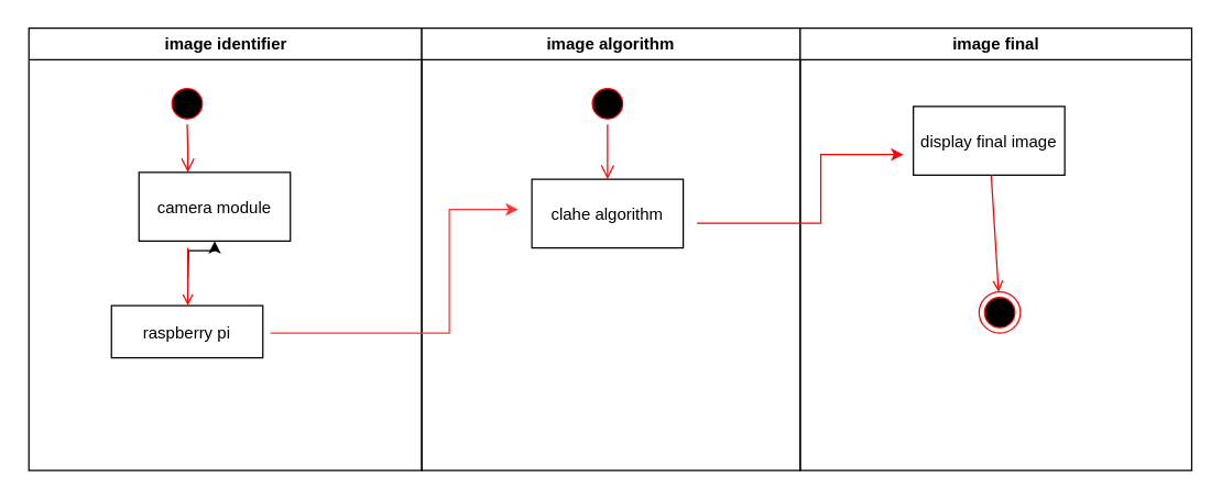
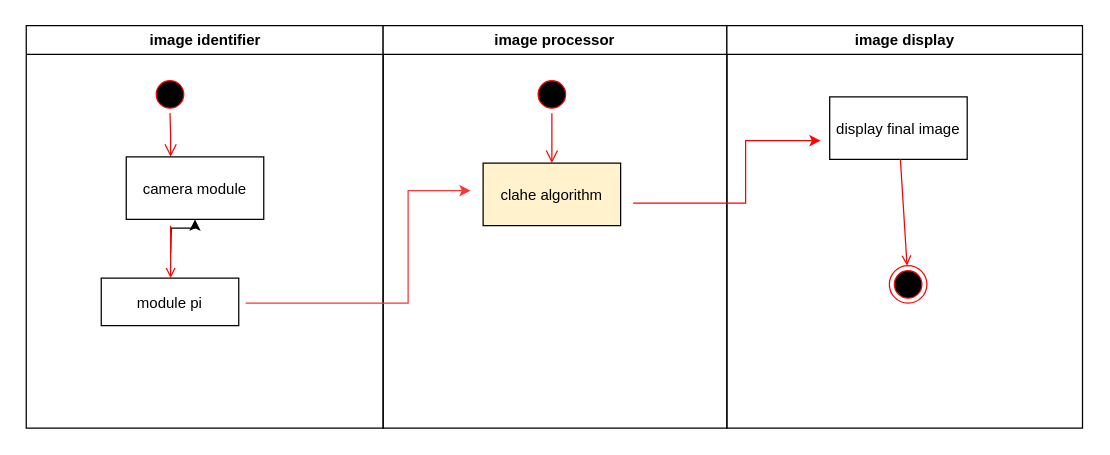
- <mxCell id="9" value="image algorithm" style="swimlane;whiteSpace=wrap" parent="1" vertex="1"><mxGeometry x="306" y="20" width="275" height="322" as="geometry" /></mxCell>
+ <mxCell id="9" value="image processor" style="swimlane;whiteSpace=wrap" parent="1" vertex="1"><mxGeometry x="306" y="20" width="275" height="322" as="geometry" /></mxCell>
- <mxCell id="13" value="image final" style="swimlane;whiteSpace=wrap" parent="1" vertex="1"><mxGeometry x="581" y="20" width="284.5" height="322" as="geometry" /></mxCell>
+ <mxCell id="13" value="image display" style="swimlane;whiteSpace=wrap" parent="1" vertex="1"><mxGeometry x="581" y="20" width="284.5" height="322" as="geometry" /></mxCell>
- <mxCell id="12" value="clahe algorithm" style="" parent="9" vertex="1"><mxGeometry x="80" y="110" width="110" height="50" as="geometry" /></mxCell>
+ <mxCell id="12" value="clahe algorithm" style="fillColor=#fff2cc;" parent="9" vertex="1"><mxGeometry x="80" y="110" width="110" height="50" as="geometry" /></mxCell>
- <mxCell id="7" value="raspberry pi" style="" parent="2" vertex="1"><mxGeometry x="60" y="202" width="110" height="38" as="geometry" /></mxCell>
+ <mxCell id="7" value="module pi" style="" parent="2" vertex="1"><mxGeometry x="60" y="202" width="110" height="38" as="geometry" /></mxCell>
